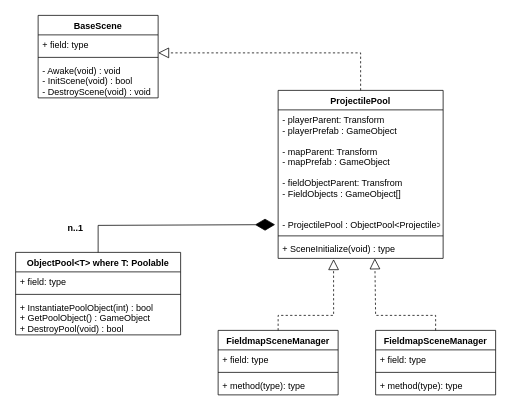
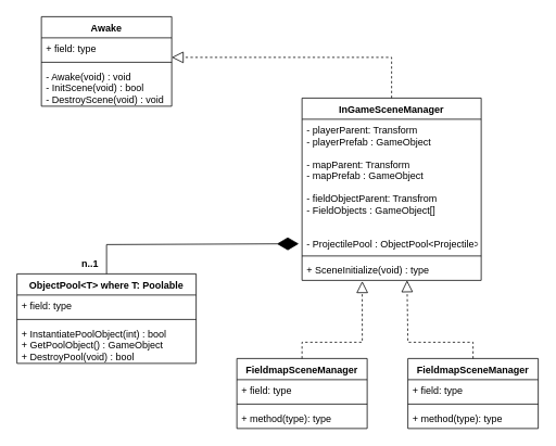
- <mxCell id="2" value="BaseScene" style="swimlane;fontStyle=1;align=center;verticalAlign=top;childLayout=stackLayout;horizontal=1;startSize=26;horizontalStack=0;resizeParent=1;resizeParentMax=0;resizeLast=0;collapsible=1;marginBottom=0;" parent="1" vertex="1"><mxGeometry x="50" y="20" width="160" height="110" as="geometry" /></mxCell>
+ <mxCell id="2" value="Awake" style="swimlane;fontStyle=1;align=center;verticalAlign=top;childLayout=stackLayout;horizontal=1;startSize=26;horizontalStack=0;resizeParent=1;resizeParentMax=0;resizeLast=0;collapsible=1;marginBottom=0;" parent="1" vertex="1"><mxGeometry x="50" y="20" width="160" height="110" as="geometry" /></mxCell>
- <mxCell id="6" value="ProjectilePool" style="swimlane;fontStyle=1;align=center;verticalAlign=top;childLayout=stackLayout;horizontal=1;startSize=26;horizontalStack=0;resizeParent=1;resizeParentMax=0;resizeLast=0;collapsible=1;marginBottom=0;" parent="1" vertex="1"><mxGeometry x="370" y="120" width="220" height="224" as="geometry" /></mxCell>
+ <mxCell id="6" value="InGameSceneManager" style="swimlane;fontStyle=1;align=center;verticalAlign=top;childLayout=stackLayout;horizontal=1;startSize=26;horizontalStack=0;resizeParent=1;resizeParentMax=0;resizeLast=0;collapsible=1;marginBottom=0;" parent="1" vertex="1"><mxGeometry x="370" y="120" width="220" height="224" as="geometry" /></mxCell>
- <mxCell id="26" value="n..1" style="text;align=center;fontStyle=1;verticalAlign=middle;spacingLeft=3;spacingRight=3;strokeColor=none;rotatable=0;points=[[0,0.5],[1,0.5]];portConstraint=eastwest;" vertex="1" parent="1"><mxGeometry x="60" y="290" width="80" height="26" as="geometry" /></mxCell>
+ <mxCell id="26" value="n..1" style="text;align=center;fontStyle=1;verticalAlign=middle;spacingLeft=3;spacingRight=3;strokeColor=none;rotatable=0;points=[[0,0.5],[1,0.5]];portConstraint=eastwest;" vertex="1" parent="1"><mxGeometry x="70" y="310" width="80" height="26" as="geometry" /></mxCell>
